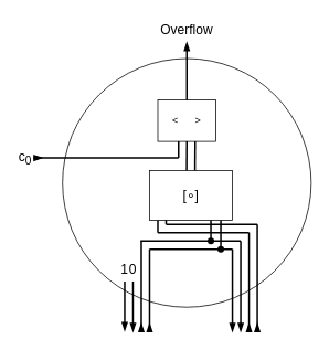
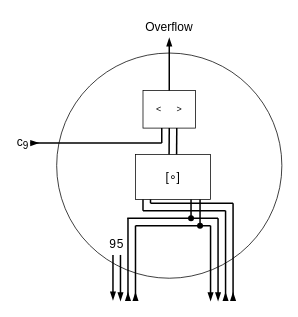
- <mxCell id="7" value="&lt;div&gt;c&lt;sub&gt;0&lt;/sub&gt;&lt;/div&gt;" style="text;html=1;strokeColor=none;fillColor=none;align=center;verticalAlign=middle;whiteSpace=wrap;rounded=0;fontSize=16;" parent="1" vertex="1"><mxGeometry x="20" y="175" width="20" height="30" as="geometry" /></mxCell>
+ <mxCell id="7" value="&lt;div&gt;c&lt;sub&gt;9&lt;/sub&gt;&lt;/div&gt;" style="text;html=1;strokeColor=none;fillColor=none;align=center;verticalAlign=middle;whiteSpace=wrap;rounded=0;fontSize=16;" parent="1" vertex="1"><mxGeometry x="20" y="175" width="20" height="30" as="geometry" /></mxCell>
- <mxCell id="30" value="1" style="text;html=1;strokeColor=none;fillColor=none;align=center;verticalAlign=middle;whiteSpace=wrap;rounded=0;fontSize=16;" parent="1" vertex="1"><mxGeometry x="140" y="309" width="20" height="30" as="geometry" /></mxCell>
+ <mxCell id="30" value="9" style="text;html=1;strokeColor=none;fillColor=none;align=center;verticalAlign=middle;whiteSpace=wrap;rounded=0;fontSize=16;" parent="1" vertex="1"><mxGeometry x="140" y="309" width="20" height="30" as="geometry" /></mxCell>
- <mxCell id="29" value="&lt;div&gt;0&lt;/div&gt;" style="text;html=1;strokeColor=none;fillColor=none;align=center;verticalAlign=middle;whiteSpace=wrap;rounded=0;fontSize=16;" parent="1" vertex="1"><mxGeometry x="150" y="309" width="20" height="30" as="geometry" /></mxCell>
+ <mxCell id="29" value="&lt;div&gt;5&lt;/div&gt;" style="text;html=1;strokeColor=none;fillColor=none;align=center;verticalAlign=middle;whiteSpace=wrap;rounded=0;fontSize=16;" parent="1" vertex="1"><mxGeometry x="150" y="309" width="20" height="30" as="geometry" /></mxCell>
